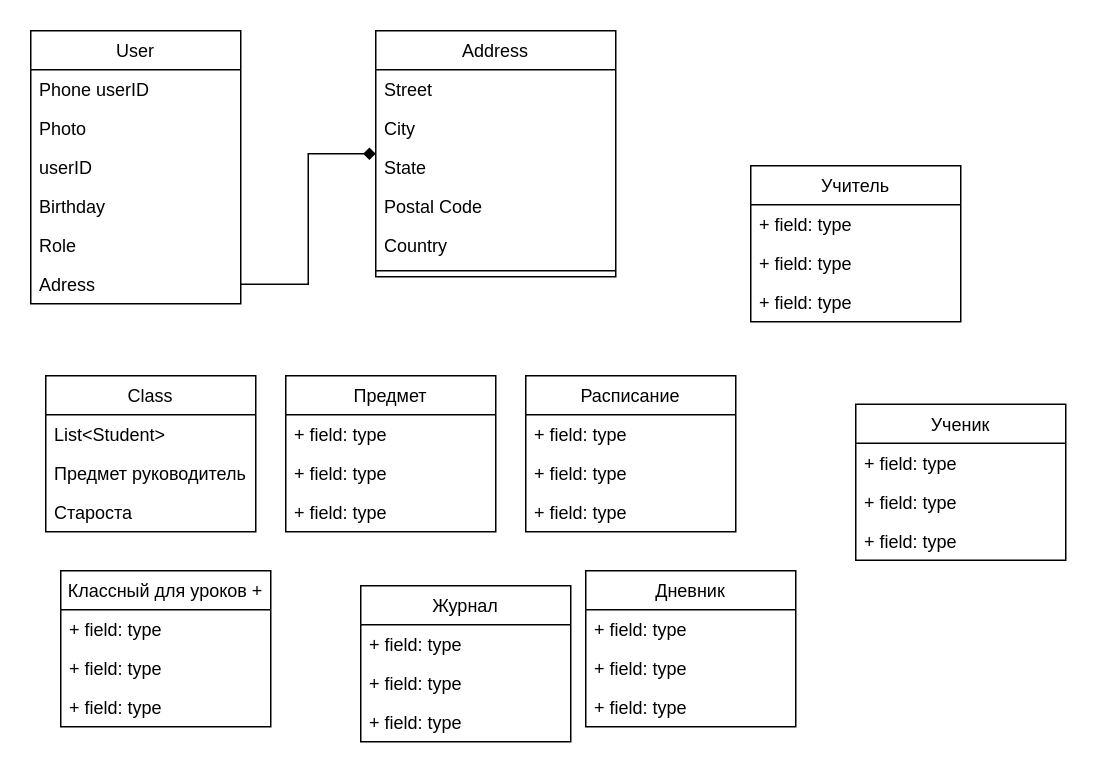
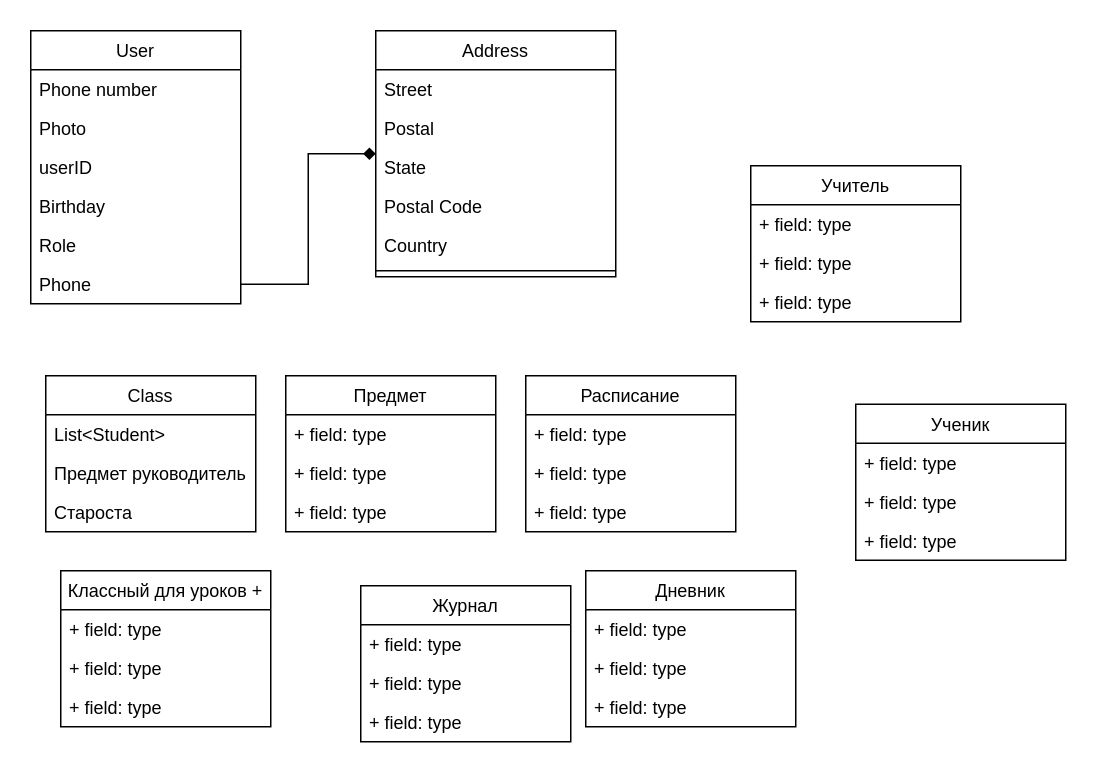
- <mxCell id="10" value="Phone userID  &#10;" style="text;strokeColor=none;fillColor=none;align=left;verticalAlign=top;spacingLeft=4;spacingRight=4;overflow=hidden;rotatable=0;points=[[0,0.5],[1,0.5]];portConstraint=eastwest;" vertex="1" parent="9"><mxGeometry y="26" width="140" height="26" as="geometry" /></mxCell>
+ <mxCell id="10" value="Phone number  &#10;" style="text;strokeColor=none;fillColor=none;align=left;verticalAlign=top;spacingLeft=4;spacingRight=4;overflow=hidden;rotatable=0;points=[[0,0.5],[1,0.5]];portConstraint=eastwest;" vertex="1" parent="9"><mxGeometry y="26" width="140" height="26" as="geometry" /></mxCell>
- <mxCell id="4" value="City" style="text;align=left;verticalAlign=top;spacingLeft=4;spacingRight=4;overflow=hidden;rotatable=0;points=[[0,0.5],[1,0.5]];portConstraint=eastwest;rounded=0;shadow=0;html=0;" parent="2" vertex="1"><mxGeometry y="52" width="160" height="26" as="geometry" /></mxCell>
+ <mxCell id="4" value="Postal" style="text;align=left;verticalAlign=top;spacingLeft=4;spacingRight=4;overflow=hidden;rotatable=0;points=[[0,0.5],[1,0.5]];portConstraint=eastwest;rounded=0;shadow=0;html=0;" parent="2" vertex="1"><mxGeometry y="52" width="160" height="26" as="geometry" /></mxCell>
- <mxCell id="15" value="Adress" style="text;strokeColor=none;fillColor=none;align=left;verticalAlign=top;spacingLeft=4;spacingRight=4;overflow=hidden;rotatable=0;points=[[0,0.5],[1,0.5]];portConstraint=eastwest;" vertex="1" parent="9"><mxGeometry y="156" width="140" height="26" as="geometry" /></mxCell>
+ <mxCell id="15" value="Phone" style="text;strokeColor=none;fillColor=none;align=left;verticalAlign=top;spacingLeft=4;spacingRight=4;overflow=hidden;rotatable=0;points=[[0,0.5],[1,0.5]];portConstraint=eastwest;" vertex="1" parent="9"><mxGeometry y="156" width="140" height="26" as="geometry" /></mxCell>
